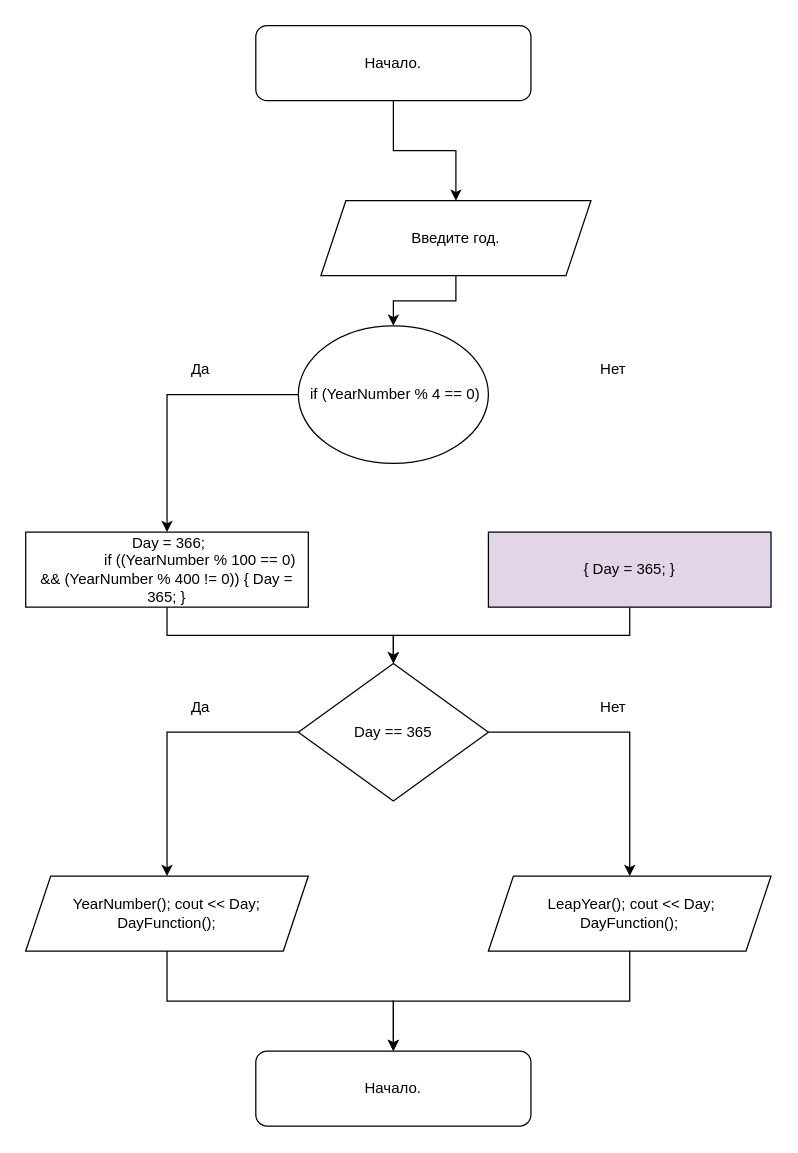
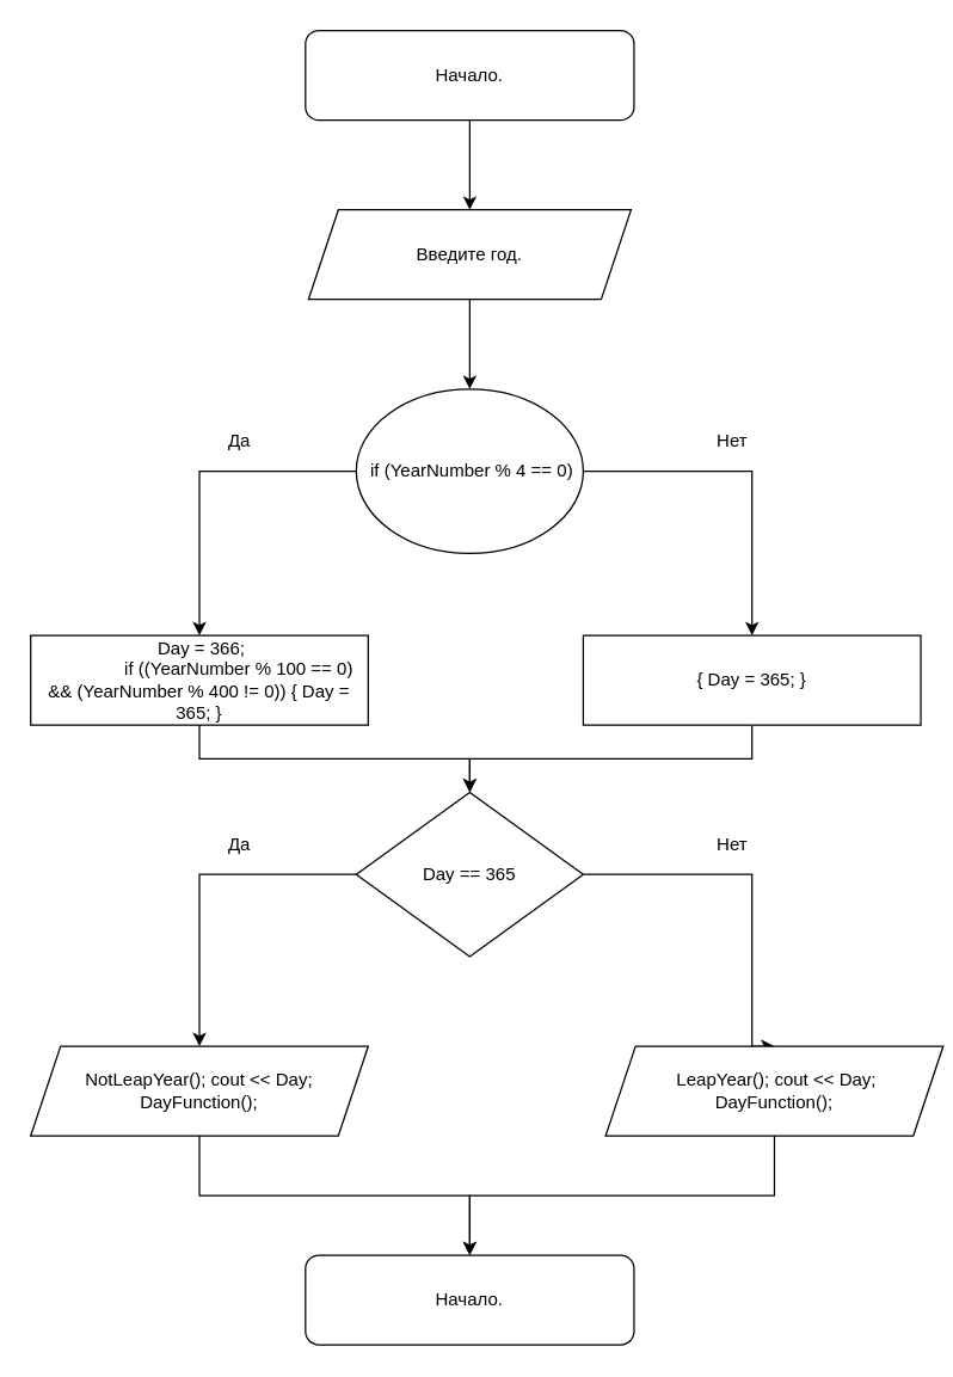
- <mxCell id="5" value="Введите год." style="shape=parallelogram;perimeter=parallelogramPerimeter;whiteSpace=wrap;html=1;fixedSize=1;" vertex="1" parent="1"><mxGeometry x="256" y="160" width="216" height="60" as="geometry" /></mxCell>
+ <mxCell id="5" value="Введите год." style="shape=parallelogram;perimeter=parallelogramPerimeter;whiteSpace=wrap;html=1;fixedSize=1;" vertex="1" parent="1"><mxGeometry x="206" y="140" width="216" height="60" as="geometry" /></mxCell>
+ <mxCell id="6" style="edgeStyle=orthogonalEdgeStyle;rounded=0;orthogonalLoop=1;jettySize=auto;html=1;exitX=1;exitY=0.5;exitDx=0;exitDy=0;entryX=0.5;entryY=0;entryDx=0;entryDy=0;" edge="1" parent="1" source="8" target="11"><mxGeometry relative="1" as="geometry" /></mxCell>
- <mxCell id="11" value="{ Day = 365; }" style="rounded=0;whiteSpace=wrap;html=1;fillColor=#e1d5e7;" vertex="1" parent="1"><mxGeometry x="390" y="425" width="226" height="60" as="geometry" /></mxCell>
+ <mxCell id="11" value="{ Day = 365; }" style="rounded=0;whiteSpace=wrap;html=1;" vertex="1" parent="1"><mxGeometry x="390" y="425" width="226" height="60" as="geometry" /></mxCell>
- <mxCell id="23" value="YearNumber(); cout &amp;lt;&amp;lt; Day; DayFunction();" style="shape=parallelogram;perimeter=parallelogramPerimeter;whiteSpace=wrap;html=1;fixedSize=1;" vertex="1" parent="1"><mxGeometry x="20" y="700" width="226" height="60" as="geometry" /></mxCell>
+ <mxCell id="23" value="NotLeapYear(); cout &amp;lt;&amp;lt; Day; DayFunction();" style="shape=parallelogram;perimeter=parallelogramPerimeter;whiteSpace=wrap;html=1;fixedSize=1;" vertex="1" parent="1"><mxGeometry x="20" y="700" width="226" height="60" as="geometry" /></mxCell>
- <mxCell id="21" value="&lt;div&gt;&amp;nbsp;LeapYear(); cout &amp;lt;&amp;lt; Day; &lt;br&gt;&lt;/div&gt;&lt;div&gt;DayFunction();&lt;/div&gt;" style="shape=parallelogram;perimeter=parallelogramPerimeter;whiteSpace=wrap;html=1;fixedSize=1;" vertex="1" parent="1"><mxGeometry x="390" y="700" width="226" height="60" as="geometry" /></mxCell>
+ <mxCell id="21" value="&lt;div&gt;&amp;nbsp;LeapYear(); cout &amp;lt;&amp;lt; Day; &lt;br&gt;&lt;/div&gt;&lt;div&gt;DayFunction();&lt;/div&gt;" style="shape=parallelogram;perimeter=parallelogramPerimeter;whiteSpace=wrap;html=1;fixedSize=1;" vertex="1" parent="1"><mxGeometry x="405" y="700" width="226" height="60" as="geometry" /></mxCell>
